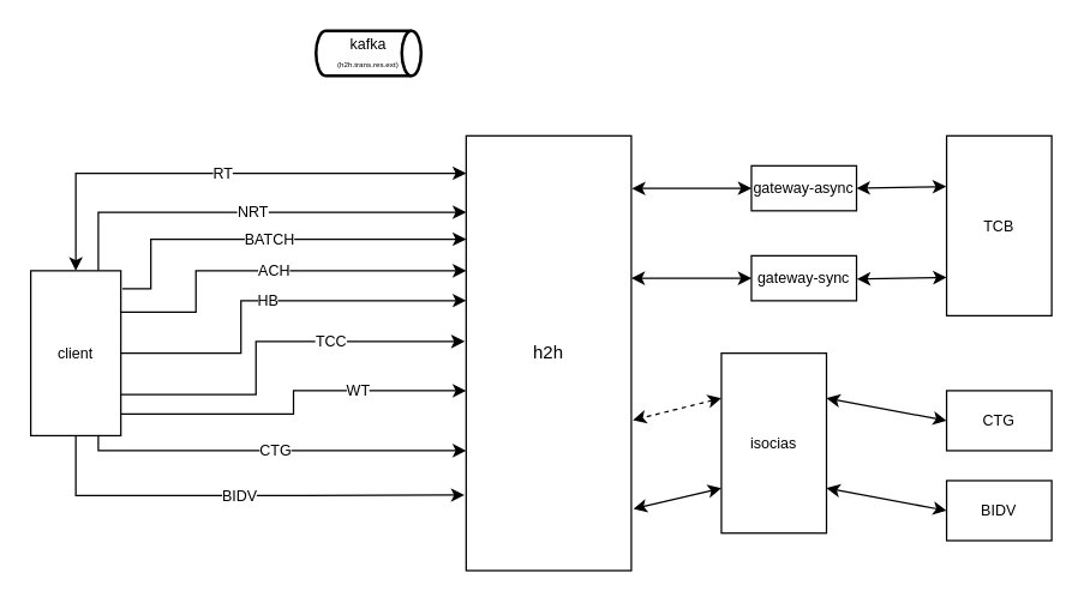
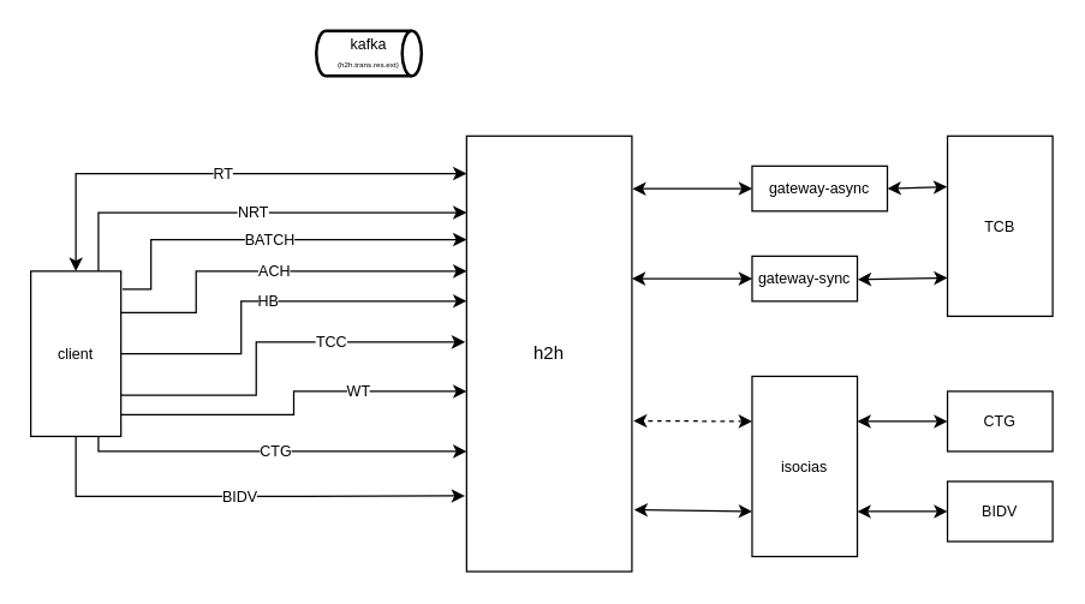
- <mxCell id="3" value="gateway-async" style="rounded=0;whiteSpace=wrap;html=1;fontSize=10;" vertex="1" parent="1"><mxGeometry x="500" y="110" width="70" height="30" as="geometry" /></mxCell>
+ <mxCell id="3" value="gateway-async" style="rounded=0;whiteSpace=wrap;html=1;fontSize=10;" vertex="1" parent="1"><mxGeometry x="500" y="110" width="90" height="30" as="geometry" /></mxCell>
- <mxCell id="16" value="isocias" style="rounded=0;whiteSpace=wrap;html=1;fontSize=10;" vertex="1" parent="1"><mxGeometry x="480" y="235" width="70" height="120" as="geometry" /></mxCell>
+ <mxCell id="16" value="isocias" style="rounded=0;whiteSpace=wrap;html=1;fontSize=10;" vertex="1" parent="1"><mxGeometry x="500" y="250" width="70" height="120" as="geometry" /></mxCell>
